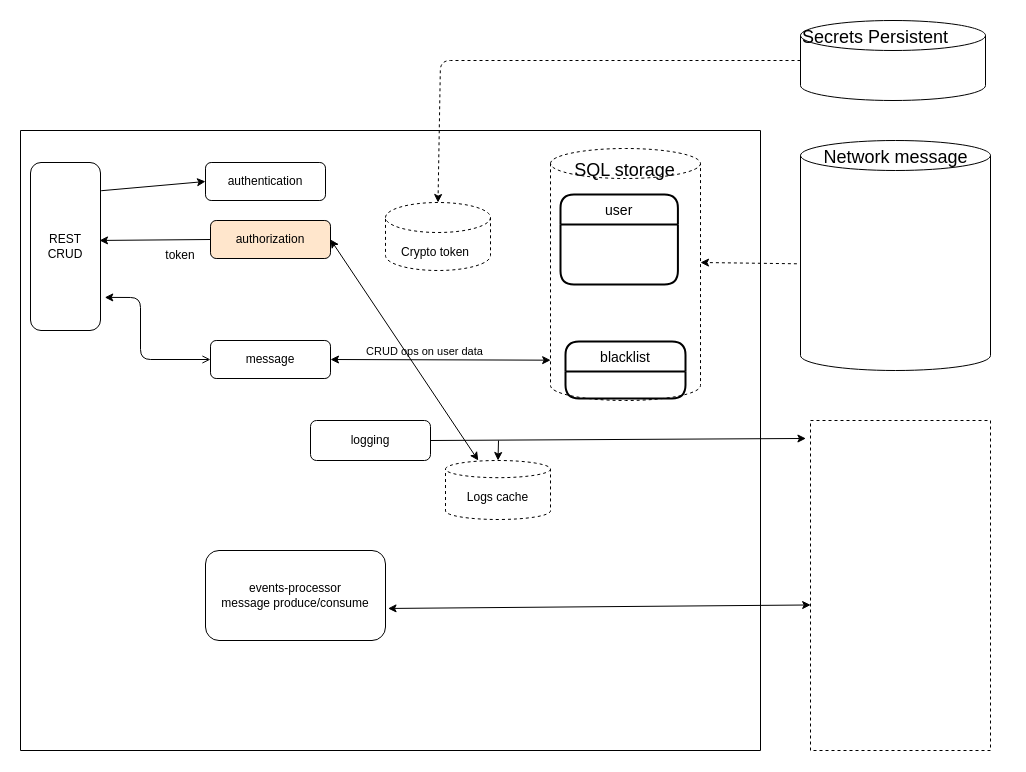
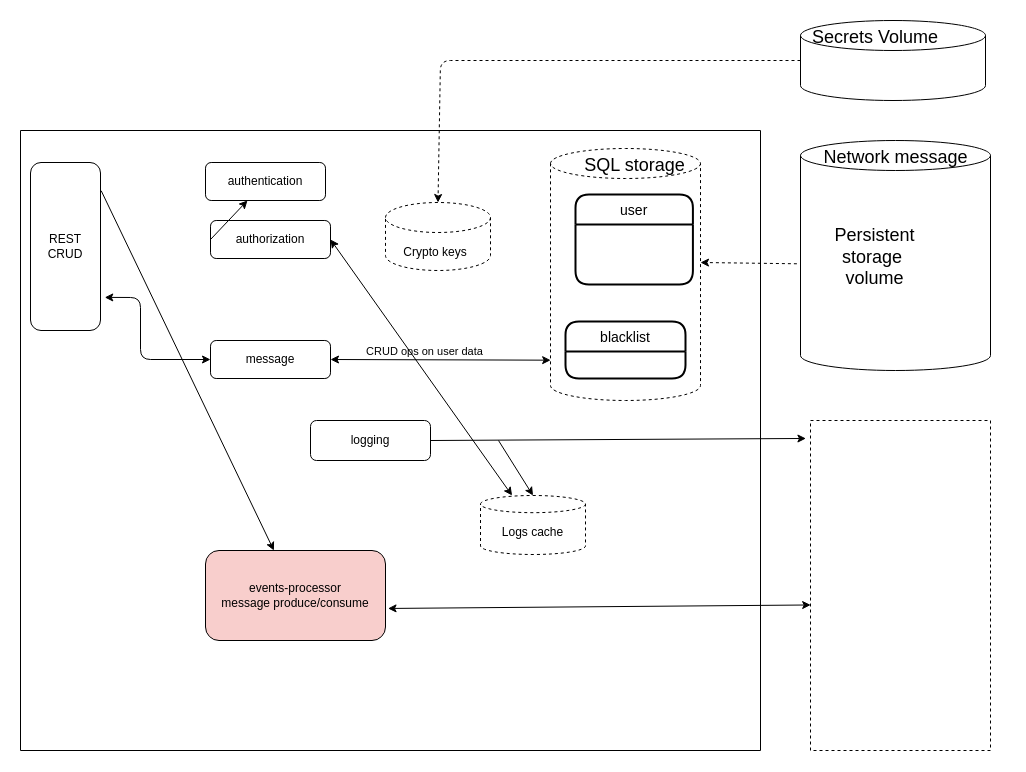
- <mxCell id="26" value="Secrets Persistent" style="text;html=1;strokeColor=none;fillColor=none;align=center;verticalAlign=middle;whiteSpace=wrap;rounded=0;fontSize=18;" vertex="1" parent="1"><mxGeometry x="746.02" y="20" width="257.96" height="33.99" as="geometry" /></mxCell>
+ <mxCell id="26" value="Secrets Volume" style="text;html=1;strokeColor=none;fillColor=none;align=center;verticalAlign=middle;whiteSpace=wrap;rounded=0;fontSize=18;" vertex="1" parent="1"><mxGeometry x="746.02" y="20" width="257.96" height="33.99" as="geometry" /></mxCell>
- <mxCell id="12" value="SQL storage" style="text;html=1;strokeColor=none;fillColor=none;align=center;verticalAlign=middle;whiteSpace=wrap;rounded=0;fontSize=18;" vertex="1" parent="2"><mxGeometry x="538.89" y="23" width="131.11" height="33.99" as="geometry" /></mxCell>
+ <mxCell id="12" value="SQL storage" style="text;html=1;strokeColor=none;fillColor=none;align=center;verticalAlign=middle;whiteSpace=wrap;rounded=0;fontSize=18;" vertex="1" parent="2"><mxGeometry x="548.89" y="18" width="131.11" height="33.99" as="geometry" /></mxCell>
- <mxCell id="7" value="" style="endArrow=classic;html=1;entryX=0;entryY=0.5;entryDx=0;entryDy=0;exitX=1.01;exitY=0.168;exitDx=0;exitDy=0;exitPerimeter=0;" edge="1" parent="2" source="5" target="3"><mxGeometry width="50" height="50" relative="1" as="geometry"><mxPoint x="130" y="60" as="sourcePoint" /><mxPoint x="130" y="-100" as="targetPoint" /></mxGeometry></mxCell>
+ <mxCell id="7" value="" style="endArrow=classic;html=1;exitX=1.01;exitY=0.168;exitDx=0;exitDy=0;exitPerimeter=0;" edge="1" parent="2" source="5" target="9"><mxGeometry width="50" height="50" relative="1" as="geometry"><mxPoint x="130" y="60" as="sourcePoint" /><mxPoint x="130" y="-100" as="targetPoint" /></mxGeometry></mxCell>
- <mxCell id="8" value="" style="endArrow=classic;html=1;entryX=0.986;entryY=0.464;entryDx=0;entryDy=0;exitX=0;exitY=0.5;exitDx=0;exitDy=0;entryPerimeter=0;" edge="1" parent="2" source="4" target="5"><mxGeometry width="50" height="50" relative="1" as="geometry"><mxPoint x="50" y="360" as="sourcePoint" /><mxPoint x="100" y="310" as="targetPoint" /></mxGeometry></mxCell>
+ <mxCell id="8" value="" style="endArrow=classic;html=1;exitX=0;exitY=0.5;exitDx=0;exitDy=0;" edge="1" parent="2" source="4" target="3"><mxGeometry width="50" height="50" relative="1" as="geometry"><mxPoint x="50" y="360" as="sourcePoint" /><mxPoint x="100" y="310" as="targetPoint" /></mxGeometry></mxCell>
- <mxCell id="4" value="authorization" style="rounded=1;whiteSpace=wrap;html=1;fillColor=#ffe6cc;" vertex="1" parent="2"><mxGeometry x="190" y="90" width="120" height="38" as="geometry" /></mxCell>
+ <mxCell id="4" value="authorization" style="rounded=1;whiteSpace=wrap;html=1;" vertex="1" parent="2"><mxGeometry x="190" y="90" width="120" height="38" as="geometry" /></mxCell>
- <mxCell id="11" value="user" style="swimlane;childLayout=stackLayout;horizontal=1;startSize=30;horizontalStack=0;rounded=1;fontSize=14;fontStyle=0;strokeWidth=2;resizeParent=0;resizeLast=1;shadow=0;dashed=0;align=center;" vertex="1" parent="2"><mxGeometry x="540" y="64" width="117.41" height="90" as="geometry" /></mxCell>
+ <mxCell id="11" value="user" style="swimlane;childLayout=stackLayout;horizontal=1;startSize=30;horizontalStack=0;rounded=1;fontSize=14;fontStyle=0;strokeWidth=2;resizeParent=0;resizeLast=1;shadow=0;dashed=0;align=center;" vertex="1" parent="2"><mxGeometry x="555" y="64" width="117.41" height="90" as="geometry" /></mxCell>
- <mxCell id="14" value="&lt;span style=&quot;font-size: 12px; text-align: left;&quot;&gt;Crypto token&lt;/span&gt;" style="text;html=1;strokeColor=none;fillColor=none;align=center;verticalAlign=middle;whiteSpace=wrap;rounded=0;fontSize=18;" vertex="1" parent="2"><mxGeometry x="360" y="110" width="110" height="20" as="geometry" /></mxCell>
+ <mxCell id="14" value="&lt;span style=&quot;font-size: 12px; text-align: left;&quot;&gt;Crypto keys&lt;/span&gt;" style="text;html=1;strokeColor=none;fillColor=none;align=center;verticalAlign=middle;whiteSpace=wrap;rounded=0;fontSize=18;" vertex="1" parent="2"><mxGeometry x="360" y="110" width="110" height="20" as="geometry" /></mxCell>
- <mxCell id="20" value="token" style="text;html=1;strokeColor=none;fillColor=none;align=center;verticalAlign=middle;whiteSpace=wrap;rounded=0;" vertex="1" parent="2"><mxGeometry x="130" y="110" width="60" height="30" as="geometry" /></mxCell>
+ <mxCell id="29" value="Persistent&lt;br&gt;storage&amp;nbsp;&lt;br&gt;volume" style="text;html=1;strokeColor=none;fillColor=none;align=center;verticalAlign=middle;whiteSpace=wrap;rounded=0;fontSize=18;" vertex="1" parent="1"><mxGeometry x="809.45" y="240" width="131.11" height="33.99" as="geometry" /></mxCell>
- <mxCell id="21" value="" style="endArrow=open;startArrow=classic;html=1;entryX=0;entryY=0.5;entryDx=0;entryDy=0;exitX=1.061;exitY=0.803;exitDx=0;exitDy=0;exitPerimeter=0;" edge="1" parent="2" source="5" target="6"><mxGeometry width="50" height="50" relative="1" as="geometry"><mxPoint x="40" y="340" as="sourcePoint" /><mxPoint x="90" y="290" as="targetPoint" /><Array as="points"><mxPoint x="120" y="167" /><mxPoint x="120" y="229" /></Array></mxGeometry></mxCell>
+ <mxCell id="21" value="" style="endArrow=classic;startArrow=classic;html=1;entryX=0;entryY=0.5;entryDx=0;entryDy=0;exitX=1.061;exitY=0.803;exitDx=0;exitDy=0;exitPerimeter=0;" edge="1" parent="2" source="5" target="6"><mxGeometry width="50" height="50" relative="1" as="geometry"><mxPoint x="40" y="340" as="sourcePoint" /><mxPoint x="90" y="290" as="targetPoint" /><Array as="points"><mxPoint x="120" y="167" /><mxPoint x="120" y="229" /></Array></mxGeometry></mxCell>
- <mxCell id="18" value="blacklist" style="swimlane;childLayout=stackLayout;horizontal=1;startSize=30;horizontalStack=0;rounded=1;fontSize=14;fontStyle=0;strokeWidth=2;resizeParent=0;resizeLast=1;shadow=0;dashed=0;align=center;" vertex="1" parent="2"><mxGeometry x="545" y="211" width="120" height="57" as="geometry" /></mxCell>
+ <mxCell id="18" value="blacklist" style="swimlane;childLayout=stackLayout;horizontal=1;startSize=30;horizontalStack=0;rounded=1;fontSize=14;fontStyle=0;strokeWidth=2;resizeParent=0;resizeLast=1;shadow=0;dashed=0;align=center;" vertex="1" parent="2"><mxGeometry x="545" y="191" width="120" height="57" as="geometry" /></mxCell>
- <mxCell id="22" value="Logs cache" style="shape=cylinder3;whiteSpace=wrap;html=1;boundedLbl=1;backgroundOutline=1;size=8.588;fillColor=none;dashed=1;align=center;" vertex="1" parent="2"><mxGeometry x="425" y="330" width="105" height="59" as="geometry" /></mxCell>
+ <mxCell id="22" value="Logs cache" style="shape=cylinder3;whiteSpace=wrap;html=1;boundedLbl=1;backgroundOutline=1;size=8.588;fillColor=none;dashed=1;align=center;" vertex="1" parent="2"><mxGeometry x="460" y="365" width="105" height="59" as="geometry" /></mxCell>
- <mxCell id="9" value="events-processor&lt;br&gt;message produce/consume" style="rounded=1;whiteSpace=wrap;html=1;" vertex="1" parent="2"><mxGeometry x="185" y="420" width="180" height="90" as="geometry" /></mxCell>
+ <mxCell id="9" value="events-processor&lt;br&gt;message produce/consume" style="rounded=1;whiteSpace=wrap;html=1;fillColor=#f8cecc;" vertex="1" parent="2"><mxGeometry x="185" y="420" width="180" height="90" as="geometry" /></mxCell>
